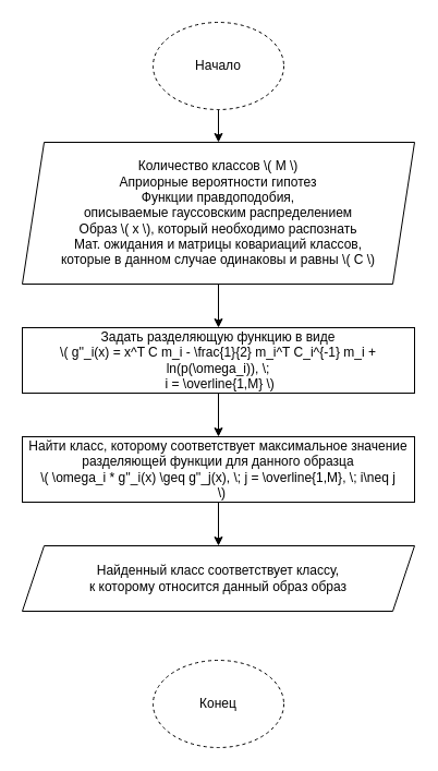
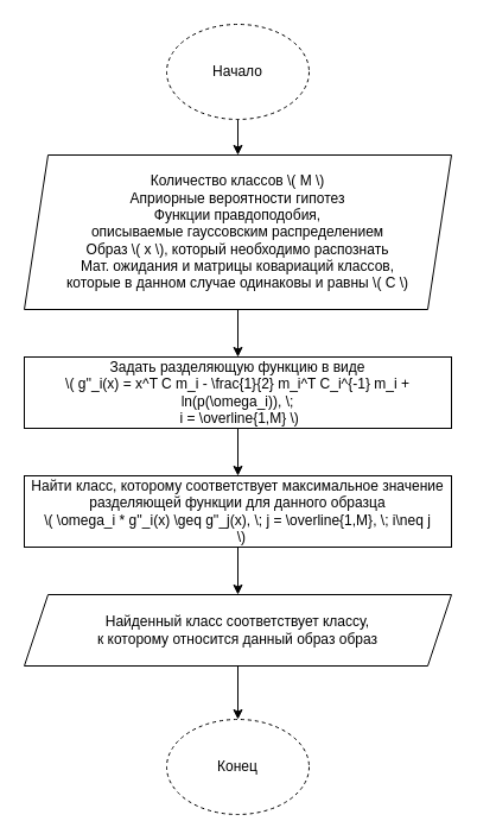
+ <mxCell id="12" value="" style="endArrow=classic;html=1;exitX=0.5;exitY=1;exitDx=0;exitDy=0;entryX=0.5;entryY=0;entryDx=0;entryDy=0;" parent="1" source="9" target="11" edge="1"><mxGeometry width="50" height="50" relative="1" as="geometry"><mxPoint x="180" y="700" as="sourcePoint" /><mxPoint x="230" y="650" as="targetPoint" /></mxGeometry></mxCell>
